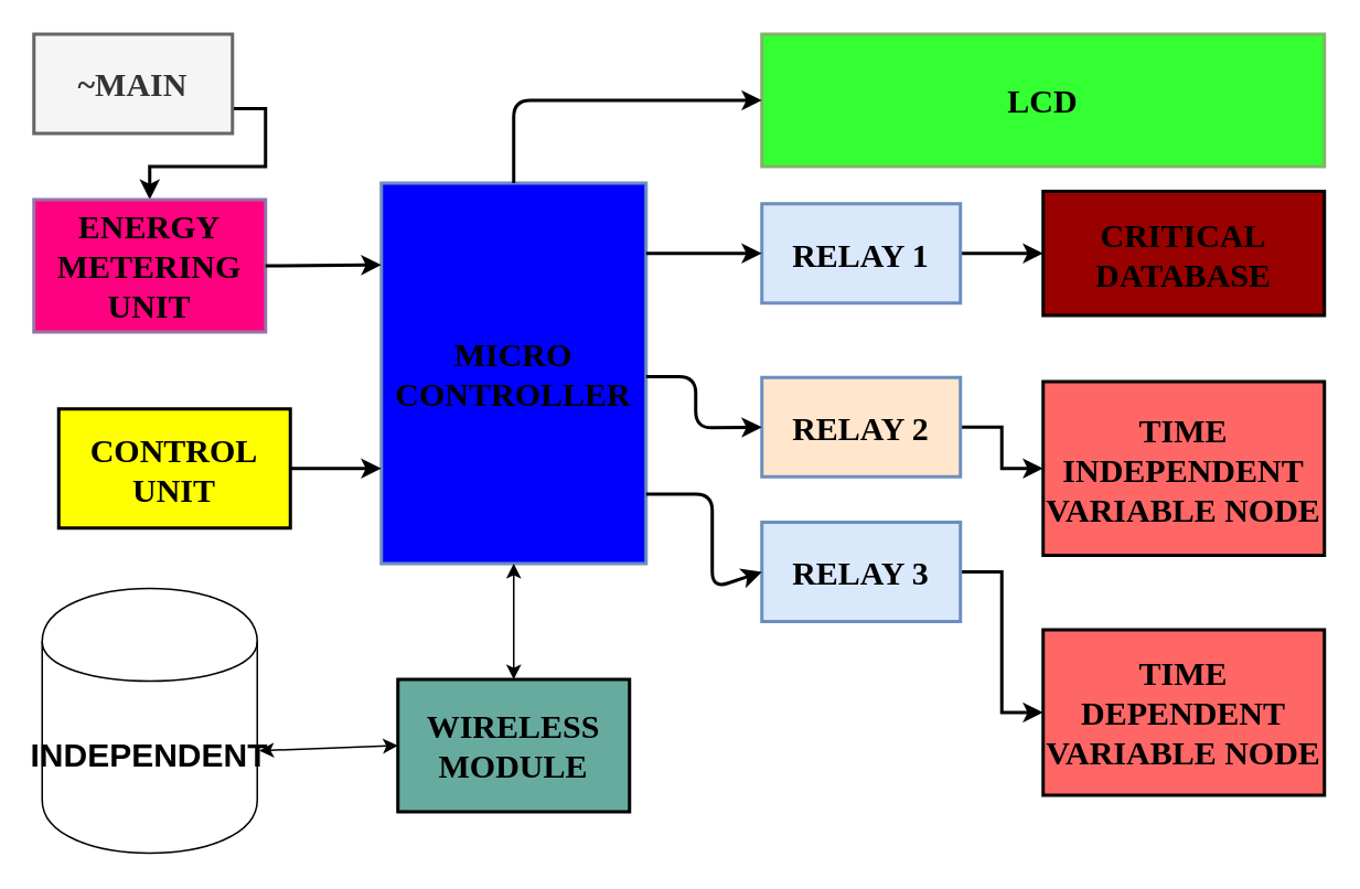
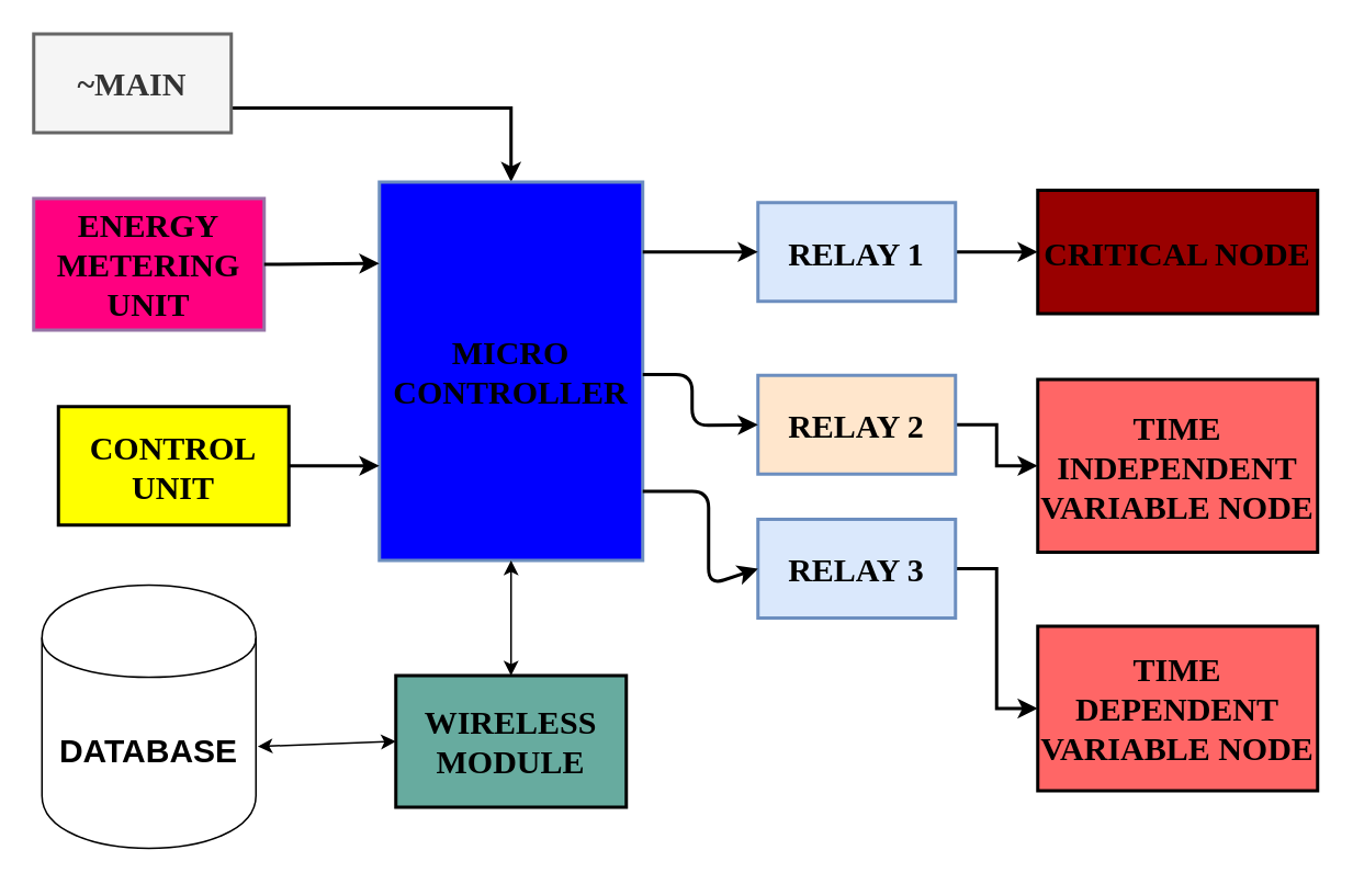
- <mxCell id="20" value="" style="endArrow=classic;html=1;strokeWidth=2;fontFamily=Tahoma;fontSize=20;exitX=0.5;exitY=0;exitDx=0;exitDy=0;entryX=0;entryY=0.5;entryDx=0;entryDy=0;" parent="1" source="5" target="4" edge="1"><mxGeometry width="50" height="50" relative="1" as="geometry"><mxPoint x="310" y="100" as="sourcePoint" /><mxPoint x="360" y="50" as="targetPoint" /><Array as="points"><mxPoint x="310" y="60" /></Array></mxGeometry></mxCell>
- <mxCell id="4" value="LCD" style="rounded=0;whiteSpace=wrap;html=1;fontFamily=Tahoma;fontStyle=1;fontSize=20;strokeWidth=2;fillColor=#33FF33;strokeColor=#82b366;" parent="1" vertex="1"><mxGeometry x="460" y="20" width="340" height="80" as="geometry" /></mxCell>
- <mxCell id="2" style="edgeStyle=orthogonalEdgeStyle;rounded=0;orthogonalLoop=1;jettySize=auto;html=1;exitX=1;exitY=0.75;exitDx=0;exitDy=0;fontFamily=Tahoma;fontStyle=1;fontSize=20;strokeWidth=2;" parent="1" source="3" target="6" edge="1"><mxGeometry relative="1" as="geometry" /></mxCell>
+ <mxCell id="2" style="edgeStyle=orthogonalEdgeStyle;rounded=0;orthogonalLoop=1;jettySize=auto;html=1;exitX=1;exitY=0.75;exitDx=0;exitDy=0;fontFamily=Tahoma;fontStyle=1;fontSize=20;strokeWidth=2;" parent="1" source="3" target="5" edge="1"><mxGeometry relative="1" as="geometry" /></mxCell>
- <mxCell id="15" value="CRITICAL DATABASE" style="rounded=0;whiteSpace=wrap;html=1;fontFamily=Tahoma;fontStyle=1;fontSize=20;strokeWidth=2;fillColor=#990000;" parent="1" vertex="1"><mxGeometry x="630" y="115" width="170" height="75" as="geometry" /></mxCell>
+ <mxCell id="15" value="CRITICAL NODE" style="rounded=0;whiteSpace=wrap;html=1;fontFamily=Tahoma;fontStyle=1;fontSize=20;strokeWidth=2;fillColor=#990000;" parent="1" vertex="1"><mxGeometry x="630" y="115" width="170" height="75" as="geometry" /></mxCell>
- <mxCell id="24" value="&lt;h2 style=&quot;font-size: 20px&quot;&gt;&lt;font style=&quot;font-size: 20px&quot;&gt;INDEPENDENT&lt;/font&gt;&lt;/h2&gt;" style="shape=cylinder;whiteSpace=wrap;html=1;boundedLbl=1;backgroundOutline=1;" vertex="1" parent="1"><mxGeometry x="25" y="355" width="130" height="160" as="geometry" /></mxCell>
+ <mxCell id="24" value="&lt;h2 style=&quot;font-size: 20px&quot;&gt;&lt;font style=&quot;font-size: 20px&quot;&gt;DATABASE&lt;/font&gt;&lt;/h2&gt;" style="shape=cylinder;whiteSpace=wrap;html=1;boundedLbl=1;backgroundOutline=1;" vertex="1" parent="1"><mxGeometry x="25" y="355" width="130" height="160" as="geometry" /></mxCell>
